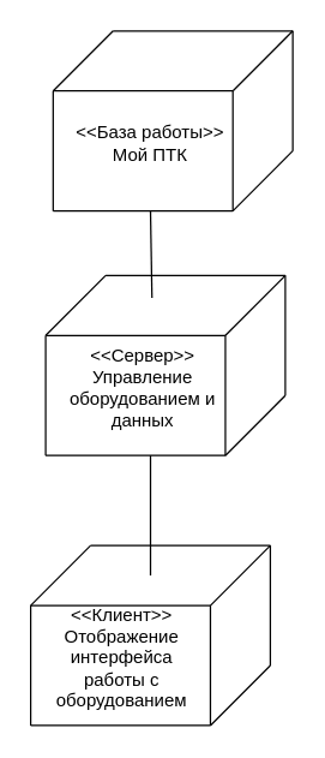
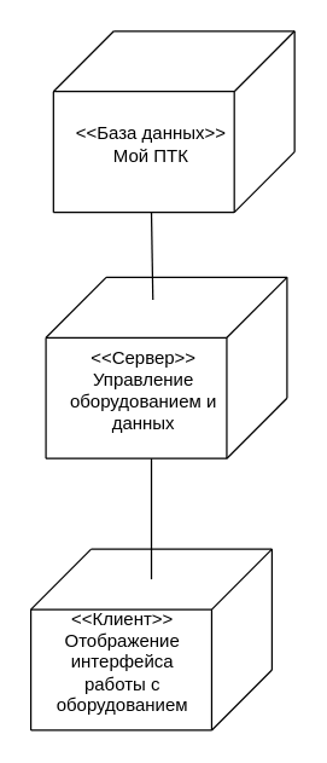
- <mxCell id="12" value="&amp;lt;&amp;lt;База работы&amp;gt;&amp;gt;&lt;br&gt;Мой ПТК" style="text;html=1;align=center;verticalAlign=middle;whiteSpace=wrap;rounded=0;" parent="2" vertex="1"><mxGeometry x="10" y="60" width="110" height="30" as="geometry" /></mxCell>
+ <mxCell id="12" value="&amp;lt;&amp;lt;База данных&amp;gt;&amp;gt;&lt;br&gt;Мой ПТК" style="text;html=1;align=center;verticalAlign=middle;whiteSpace=wrap;rounded=0;" parent="2" vertex="1"><mxGeometry x="10" y="60" width="110" height="30" as="geometry" /></mxCell>
